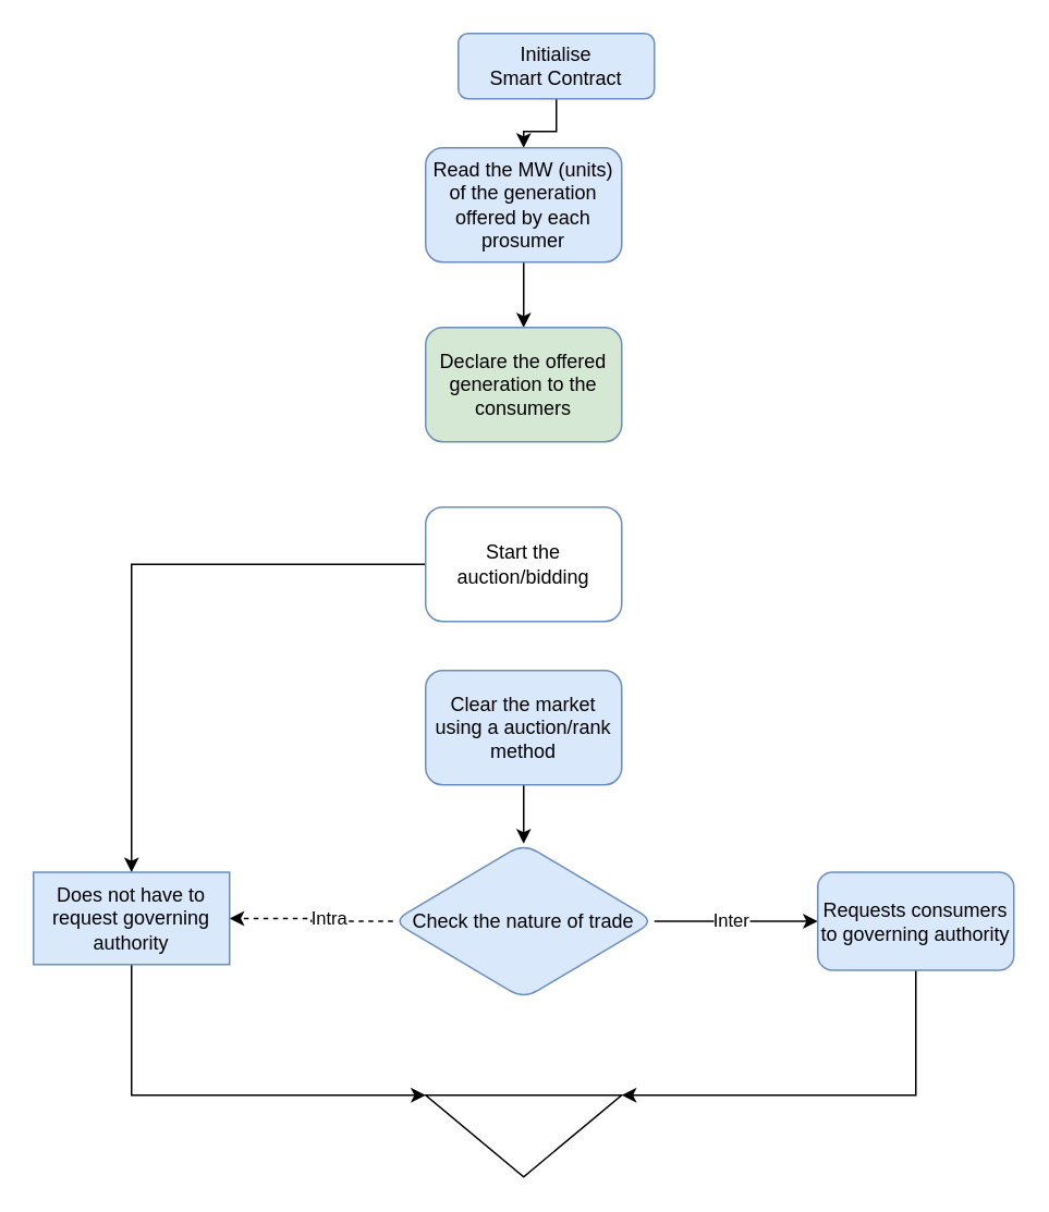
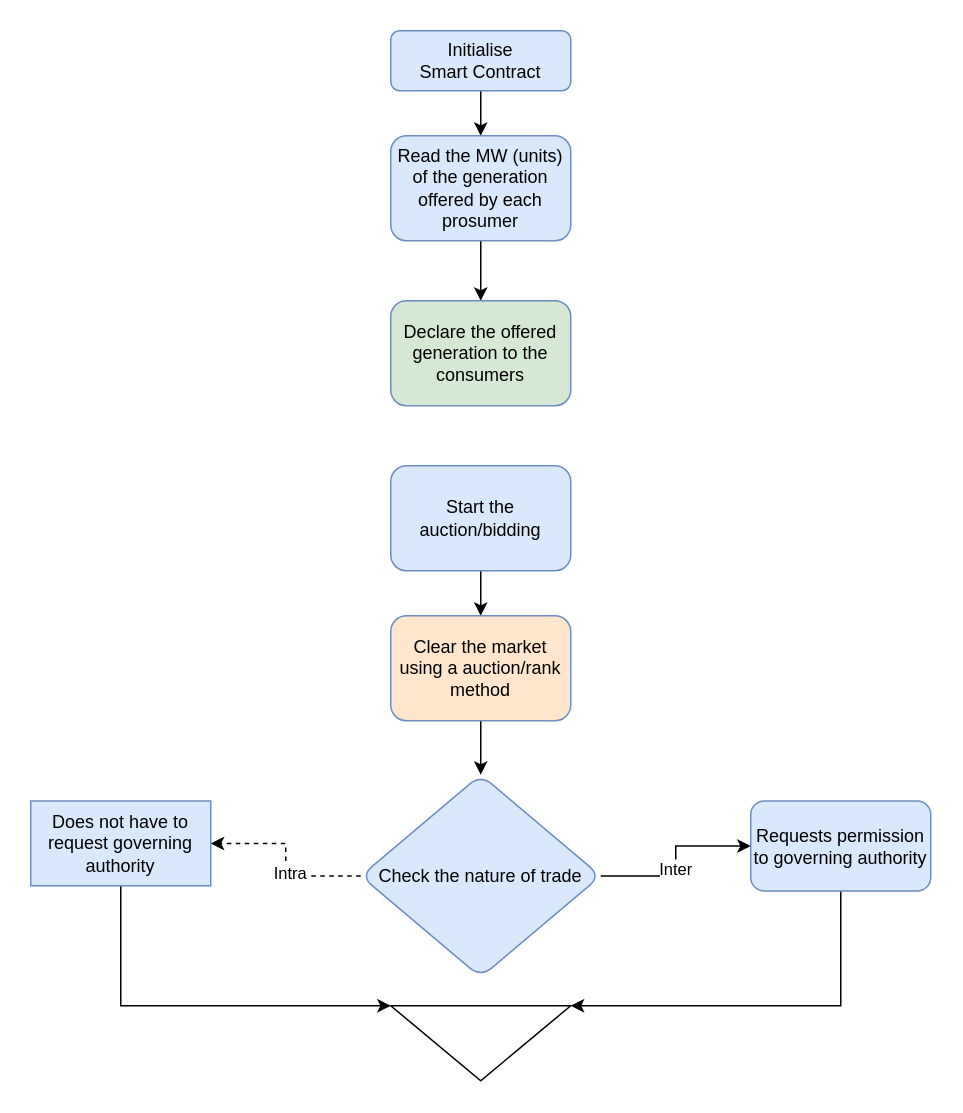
- <mxCell id="3" value="Initialise&lt;br&gt;Smart Contract" style="rounded=1;whiteSpace=wrap;html=1;fontSize=12;glass=0;strokeWidth=1;shadow=0;fillColor=#dae8fc;strokeColor=#6c8ebf;" parent="1" vertex="1"><mxGeometry x="280" y="20" width="120" height="40" as="geometry" /></mxCell>
+ <mxCell id="3" value="Initialise&lt;br&gt;Smart Contract" style="rounded=1;whiteSpace=wrap;html=1;fontSize=12;glass=0;strokeWidth=1;shadow=0;fillColor=#dae8fc;strokeColor=#6c8ebf;" parent="1" vertex="1"><mxGeometry x="260" y="20" width="120" height="40" as="geometry" /></mxCell>
- <mxCell id="8" value="Start the auction/bidding" style="rounded=1;whiteSpace=wrap;html=1;fillColor=#ffffff;strokeColor=#6c8ebf;" vertex="1" parent="1"><mxGeometry x="260" y="310" width="120" height="70" as="geometry" /></mxCell>
+ <mxCell id="8" value="Start the auction/bidding" style="rounded=1;whiteSpace=wrap;html=1;fillColor=#dae8fc;strokeColor=#6c8ebf;" vertex="1" parent="1"><mxGeometry x="260" y="310" width="120" height="70" as="geometry" /></mxCell>
- <mxCell id="7" value="" style="edgeStyle=orthogonalEdgeStyle;rounded=0;orthogonalLoop=1;jettySize=auto;html=1;" edge="1" parent="1" source="8" target="19"><mxGeometry relative="1" as="geometry" /></mxCell>
+ <mxCell id="7" value="" style="edgeStyle=orthogonalEdgeStyle;rounded=0;orthogonalLoop=1;jettySize=auto;html=1;" edge="1" parent="1" source="8" target="10"><mxGeometry relative="1" as="geometry" /></mxCell>
- <mxCell id="10" value="Clear the market using a auction/rank method" style="rounded=1;whiteSpace=wrap;html=1;fillColor=#dae8fc;strokeColor=#6c8ebf;" vertex="1" parent="1"><mxGeometry x="260" y="410" width="120" height="70" as="geometry" /></mxCell>
+ <mxCell id="10" value="Clear the market using a auction/rank method" style="rounded=1;whiteSpace=wrap;html=1;fillColor=#ffe6cc;strokeColor=#6c8ebf;" vertex="1" parent="1"><mxGeometry x="260" y="410" width="120" height="70" as="geometry" /></mxCell>
- <mxCell id="15" value="Check the nature of trade" style="rhombus;whiteSpace=wrap;html=1;fillColor=#dae8fc;strokeColor=#6c8ebf;rounded=1;" vertex="1" parent="1"><mxGeometry x="240" y="516" width="160" height="95" as="geometry" /></mxCell>
+ <mxCell id="15" value="Check the nature of trade" style="rhombus;whiteSpace=wrap;html=1;fillColor=#dae8fc;strokeColor=#6c8ebf;rounded=1;" vertex="1" parent="1"><mxGeometry x="240" y="516" width="160" height="135" as="geometry" /></mxCell>
- <mxCell id="17" value="Requests consumers to governing authority" style="whiteSpace=wrap;html=1;fillColor=#dae8fc;strokeColor=#6c8ebf;rounded=1;" vertex="1" parent="1"><mxGeometry x="500" y="533.5" width="120" height="60" as="geometry" /></mxCell>
+ <mxCell id="17" value="Requests permission to governing authority" style="whiteSpace=wrap;html=1;fillColor=#dae8fc;strokeColor=#6c8ebf;rounded=1;" vertex="1" parent="1"><mxGeometry x="500" y="533.5" width="120" height="60" as="geometry" /></mxCell>
